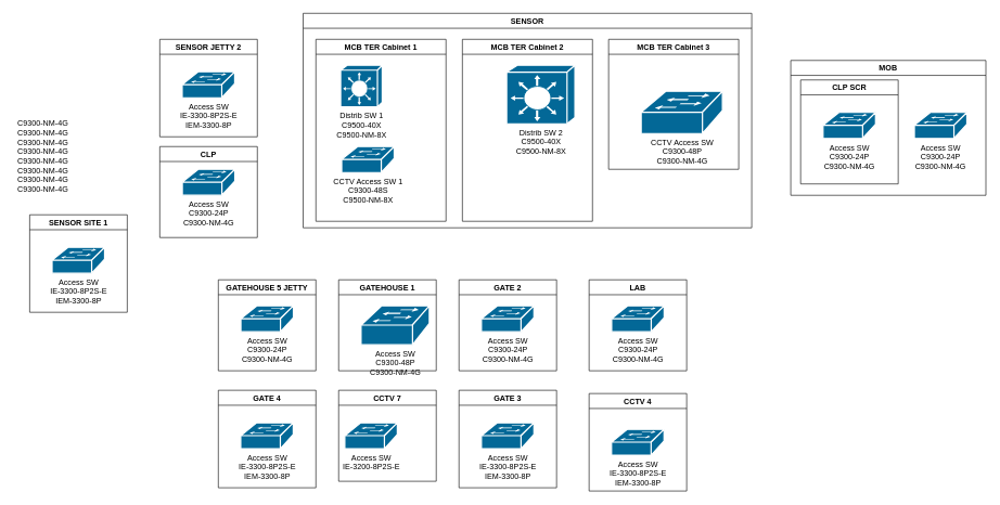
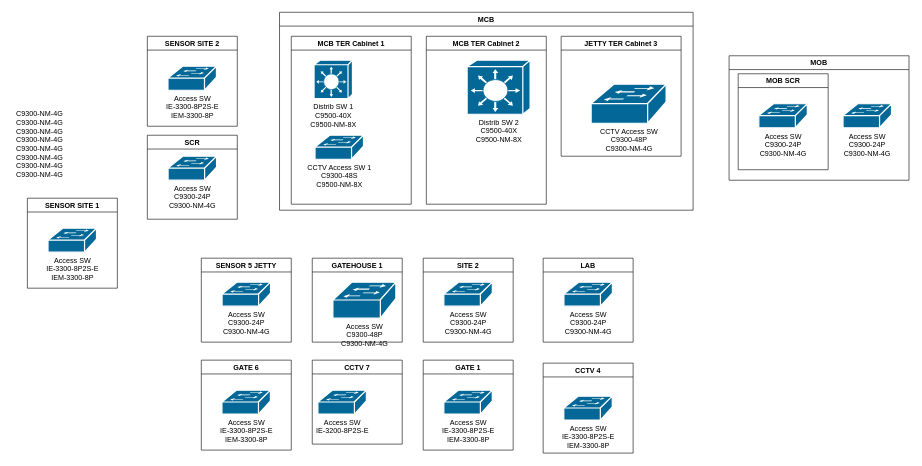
- <mxCell id="2" value="SENSOR" style="swimlane;" parent="1" vertex="1"><mxGeometry x="465.4" y="20" width="689.6" height="330" as="geometry" /></mxCell>
+ <mxCell id="2" value="MCB" style="swimlane;" parent="1" vertex="1"><mxGeometry x="465.4" y="20" width="689.6" height="330" as="geometry" /></mxCell>
- <mxCell id="35" value="SENSOR JETTY 2" style="swimlane;" parent="1" vertex="1"><mxGeometry x="245" y="60" width="150" height="150" as="geometry" /></mxCell>
+ <mxCell id="35" value="SENSOR SITE 2" style="swimlane;" parent="1" vertex="1"><mxGeometry x="245" y="60" width="150" height="150" as="geometry" /></mxCell>
- <mxCell id="8" value="MCB TER Cabinet 3" style="swimlane;" parent="2" vertex="1"><mxGeometry x="469.6" y="40" width="200" height="200" as="geometry" /></mxCell>
+ <mxCell id="8" value="JETTY TER Cabinet 3" style="swimlane;" parent="2" vertex="1"><mxGeometry x="469.6" y="40" width="200" height="200" as="geometry" /></mxCell>
- <mxCell id="11" value="CLP SCR" style="swimlane;" parent="10" vertex="1"><mxGeometry x="15.2" y="30" width="150" height="160" as="geometry" /></mxCell>
+ <mxCell id="11" value="MOB SCR" style="swimlane;" parent="10" vertex="1"><mxGeometry x="15.2" y="30" width="150" height="160" as="geometry" /></mxCell>
- <mxCell id="18" value="CLP" style="swimlane;" parent="1" vertex="1"><mxGeometry x="245" y="225" width="150" height="140" as="geometry" /></mxCell>
+ <mxCell id="18" value="SCR" style="swimlane;" parent="1" vertex="1"><mxGeometry x="245" y="225" width="150" height="140" as="geometry" /></mxCell>
- <mxCell id="29" value="GATEHOUSE 5 JETTY" style="swimlane;" parent="1" vertex="1"><mxGeometry x="335" y="430" width="150" height="140" as="geometry" /></mxCell>
+ <mxCell id="29" value="SENSOR 5 JETTY" style="swimlane;" parent="1" vertex="1"><mxGeometry x="335" y="430" width="150" height="140" as="geometry" /></mxCell>
- <mxCell id="16" value="GATE 2" style="swimlane;" parent="1" vertex="1"><mxGeometry x="705" y="430" width="150" height="140" as="geometry" /></mxCell>
+ <mxCell id="16" value="SITE 2" style="swimlane;" parent="1" vertex="1"><mxGeometry x="705" y="430" width="150" height="140" as="geometry" /></mxCell>
- <mxCell id="31" value="GATE 4" style="swimlane;" parent="1" vertex="1"><mxGeometry x="335" y="600" width="150" height="150" as="geometry" /></mxCell>
+ <mxCell id="31" value="GATE 6" style="swimlane;" parent="1" vertex="1"><mxGeometry x="335" y="600" width="150" height="150" as="geometry" /></mxCell>
- <mxCell id="24" value="GATE 3" style="swimlane;" parent="1" vertex="1"><mxGeometry x="705" y="600" width="150" height="150" as="geometry" /></mxCell>
+ <mxCell id="24" value="GATE 1" style="swimlane;" parent="1" vertex="1"><mxGeometry x="705" y="600" width="150" height="150" as="geometry" /></mxCell>
